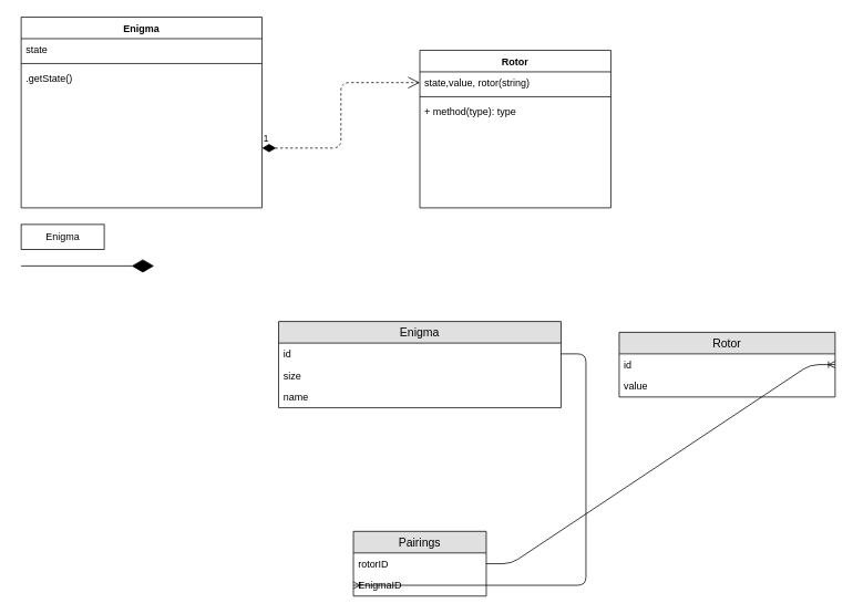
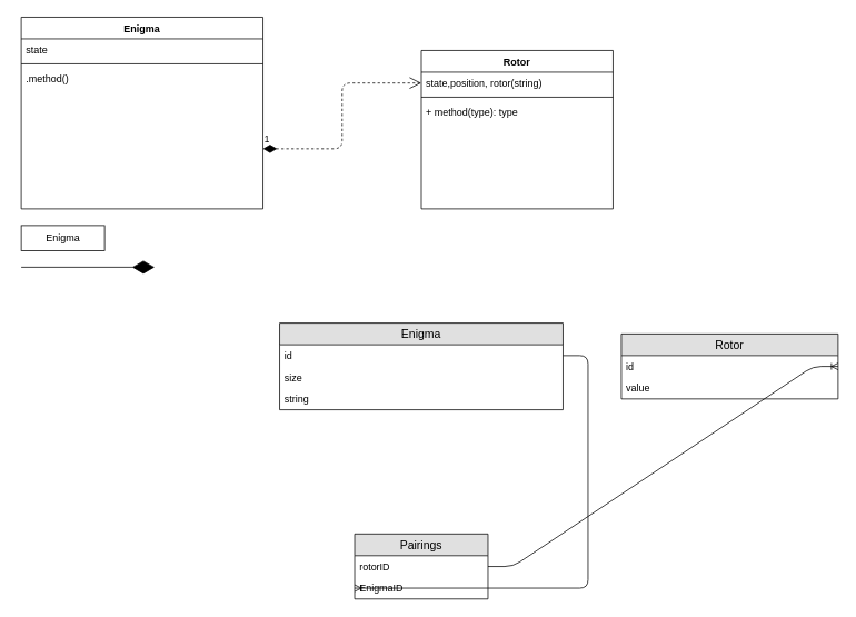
- <mxCell id="5" value=".getState()" style="text;strokeColor=none;fillColor=none;align=left;verticalAlign=top;spacingLeft=4;spacingRight=4;overflow=hidden;rotatable=0;points=[[0,0.5],[1,0.5]];portConstraint=eastwest;" vertex="1" parent="2"><mxGeometry y="60" width="290" height="170" as="geometry" /></mxCell>
+ <mxCell id="5" value=".method()" style="text;strokeColor=none;fillColor=none;align=left;verticalAlign=top;spacingLeft=4;spacingRight=4;overflow=hidden;rotatable=0;points=[[0,0.5],[1,0.5]];portConstraint=eastwest;" vertex="1" parent="2"><mxGeometry y="60" width="290" height="170" as="geometry" /></mxCell>
- <mxCell id="10" value="state,value, rotor(string)" style="text;strokeColor=none;fillColor=none;align=left;verticalAlign=top;spacingLeft=4;spacingRight=4;overflow=hidden;rotatable=0;points=[[0,0.5],[1,0.5]];portConstraint=eastwest;" vertex="1" parent="9"><mxGeometry y="26" width="230" height="26" as="geometry" /></mxCell>
+ <mxCell id="10" value="state,position, rotor(string)" style="text;strokeColor=none;fillColor=none;align=left;verticalAlign=top;spacingLeft=4;spacingRight=4;overflow=hidden;rotatable=0;points=[[0,0.5],[1,0.5]];portConstraint=eastwest;" vertex="1" parent="9"><mxGeometry y="26" width="230" height="26" as="geometry" /></mxCell>
- <mxCell id="16" value="name" style="text;strokeColor=none;fillColor=none;spacingLeft=4;spacingRight=4;overflow=hidden;rotatable=0;points=[[0,0.5],[1,0.5]];portConstraint=eastwest;fontSize=12;" vertex="1" parent="13"><mxGeometry y="78" width="340" height="26" as="geometry" /></mxCell>
+ <mxCell id="16" value="string" style="text;strokeColor=none;fillColor=none;spacingLeft=4;spacingRight=4;overflow=hidden;rotatable=0;points=[[0,0.5],[1,0.5]];portConstraint=eastwest;fontSize=12;" vertex="1" parent="13"><mxGeometry y="78" width="340" height="26" as="geometry" /></mxCell>
